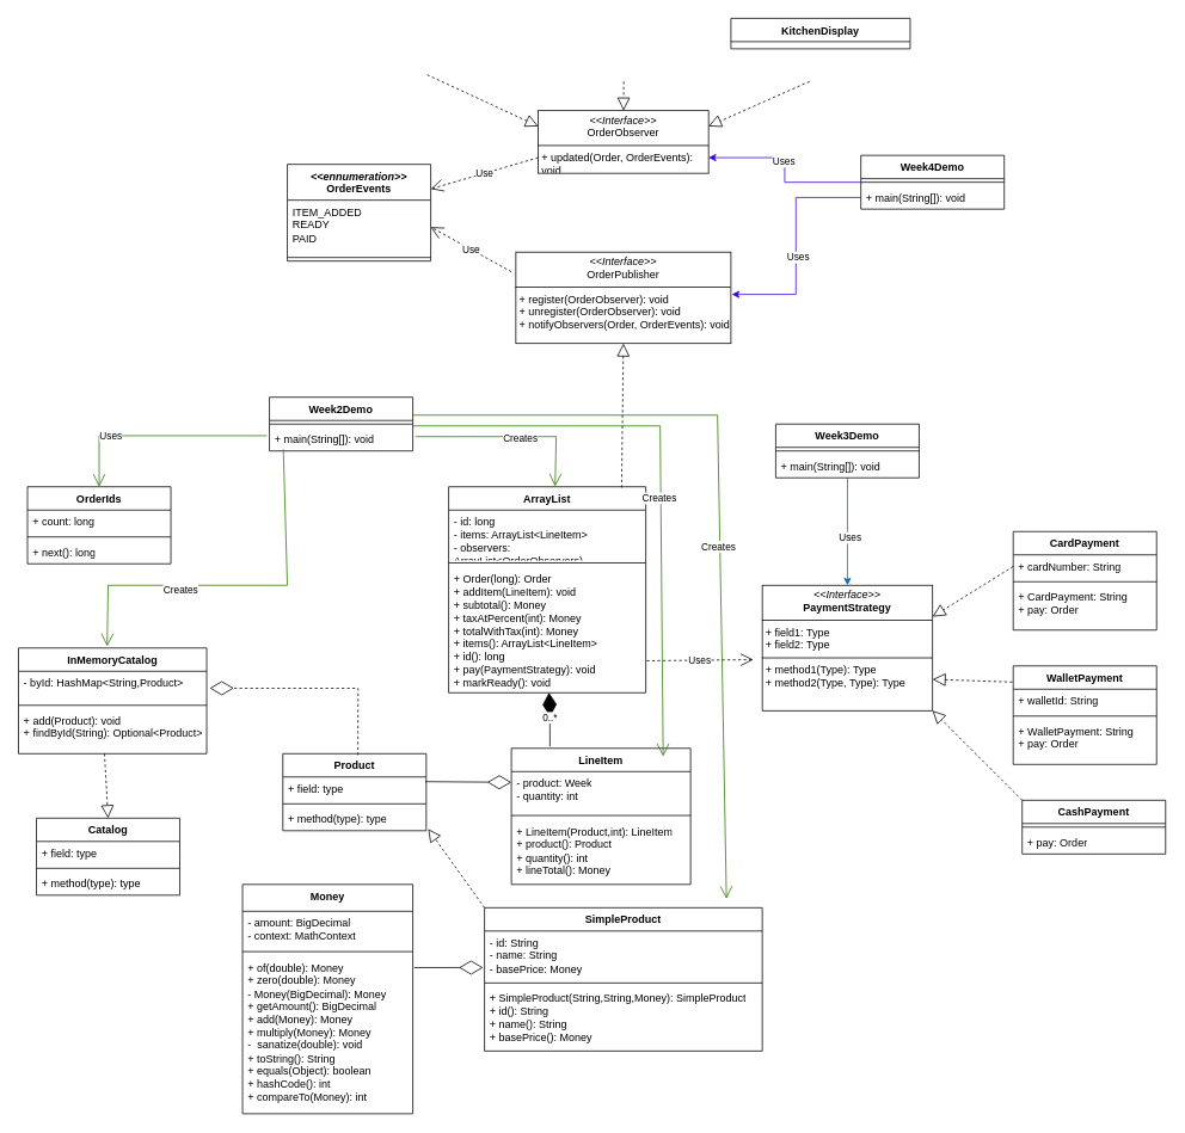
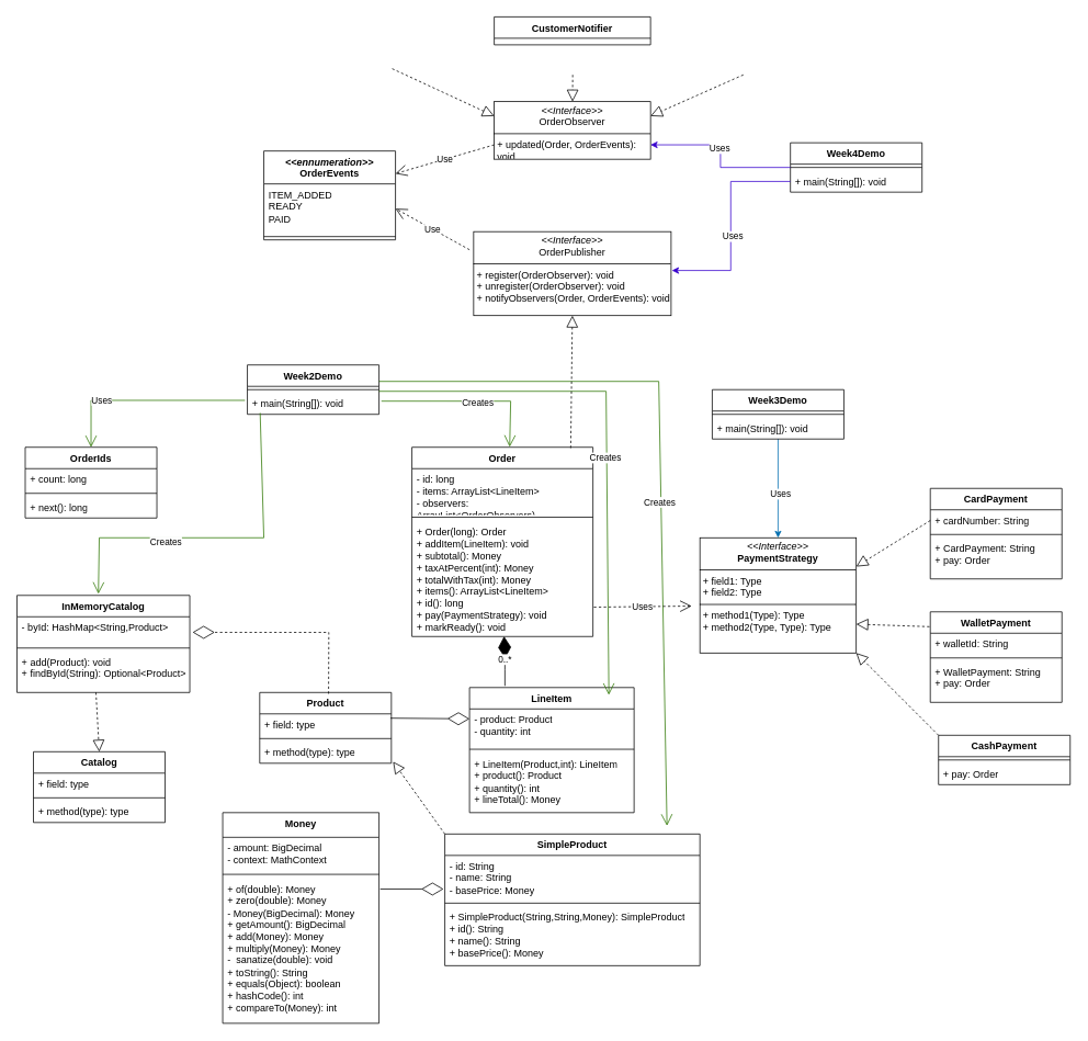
+ <mxCell id="78" value="CustomerNotifier" style="swimlane;fontStyle=1;align=center;verticalAlign=top;childLayout=stackLayout;horizontal=1;startSize=26;horizontalStack=0;resizeParent=1;resizeParentMax=0;resizeLast=0;collapsible=1;marginBottom=0;whiteSpace=wrap;html=1;" vertex="1" parent="1"><mxGeometry x="600" y="20" width="190" height="34" as="geometry" /></mxCell>
- <mxCell id="79" value="&lt;div&gt;KitchenDisplay&lt;/div&gt;" style="swimlane;fontStyle=1;align=center;verticalAlign=top;childLayout=stackLayout;horizontal=1;startSize=26;horizontalStack=0;resizeParent=1;resizeParentMax=0;resizeLast=0;collapsible=1;marginBottom=0;whiteSpace=wrap;html=1;" vertex="1" parent="1"><mxGeometry x="815" y="20" width="200" height="34" as="geometry" /></mxCell>
- <mxCell id="21" value="&lt;div&gt;ArrayList&lt;/div&gt;" style="swimlane;fontStyle=1;align=center;verticalAlign=top;childLayout=stackLayout;horizontal=1;startSize=26;horizontalStack=0;resizeParent=1;resizeParentMax=0;resizeLast=0;collapsible=1;marginBottom=0;whiteSpace=wrap;html=1;" parent="1" vertex="1"><mxGeometry x="500" y="543" width="220" height="230" as="geometry" /></mxCell>
+ <mxCell id="21" value="&lt;div&gt;Order&lt;/div&gt;" style="swimlane;fontStyle=1;align=center;verticalAlign=top;childLayout=stackLayout;horizontal=1;startSize=26;horizontalStack=0;resizeParent=1;resizeParentMax=0;resizeLast=0;collapsible=1;marginBottom=0;whiteSpace=wrap;html=1;" parent="1" vertex="1"><mxGeometry x="500" y="543" width="220" height="230" as="geometry" /></mxCell>
- <mxCell id="18" value="&lt;div&gt;- product: Week&lt;/div&gt;&lt;div&gt;- quantity: int&lt;/div&gt;" style="text;strokeColor=none;fillColor=none;align=left;verticalAlign=top;spacingLeft=4;spacingRight=4;overflow=hidden;rotatable=0;points=[[0,0.5],[1,0.5]];portConstraint=eastwest;whiteSpace=wrap;html=1;" parent="17" vertex="1"><mxGeometry y="26" width="200" height="44" as="geometry" /></mxCell>
+ <mxCell id="18" value="&lt;div&gt;- product: Product&lt;/div&gt;&lt;div&gt;- quantity: int&lt;/div&gt;" style="text;strokeColor=none;fillColor=none;align=left;verticalAlign=top;spacingLeft=4;spacingRight=4;overflow=hidden;rotatable=0;points=[[0,0.5],[1,0.5]];portConstraint=eastwest;whiteSpace=wrap;html=1;" parent="17" vertex="1"><mxGeometry y="26" width="200" height="44" as="geometry" /></mxCell>
